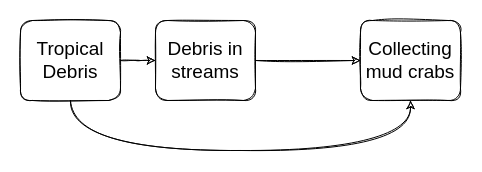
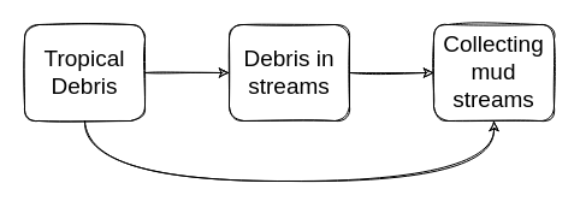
- <mxCell id="4" value="&lt;font style=&quot;font-size: 19px&quot;&gt;Debris in streams&lt;/font&gt;" style="text;html=1;fillColor=none;align=center;verticalAlign=middle;whiteSpace=wrap;rounded=1;strokeColor=#000000;shadow=0;sketch=1;" parent="1" vertex="1"><mxGeometry x="155" y="20" width="100" height="80" as="geometry" /></mxCell>
+ <mxCell id="4" value="&lt;font style=&quot;font-size: 19px&quot;&gt;Debris in streams&lt;/font&gt;" style="text;html=1;fillColor=none;align=center;verticalAlign=middle;whiteSpace=wrap;rounded=1;strokeColor=#000000;shadow=0;sketch=1;" parent="1" vertex="1"><mxGeometry x="190" y="20" width="100" height="80" as="geometry" /></mxCell>
- <mxCell id="2" value="&lt;font style=&quot;font-size: 19px&quot;&gt;Collecting mud crabs&lt;/font&gt;" style="text;html=1;fillColor=none;align=center;verticalAlign=middle;whiteSpace=wrap;rounded=1;strokeColor=#000000;shadow=0;sketch=1;" parent="1" vertex="1"><mxGeometry x="360" y="20" width="100" height="80" as="geometry" /></mxCell>
+ <mxCell id="2" value="&lt;font style=&quot;font-size: 19px&quot;&gt;Collecting mud streams&lt;/font&gt;" style="text;html=1;fillColor=none;align=center;verticalAlign=middle;whiteSpace=wrap;rounded=1;strokeColor=#000000;shadow=0;sketch=1;" parent="1" vertex="1"><mxGeometry x="360" y="20" width="100" height="80" as="geometry" /></mxCell>
